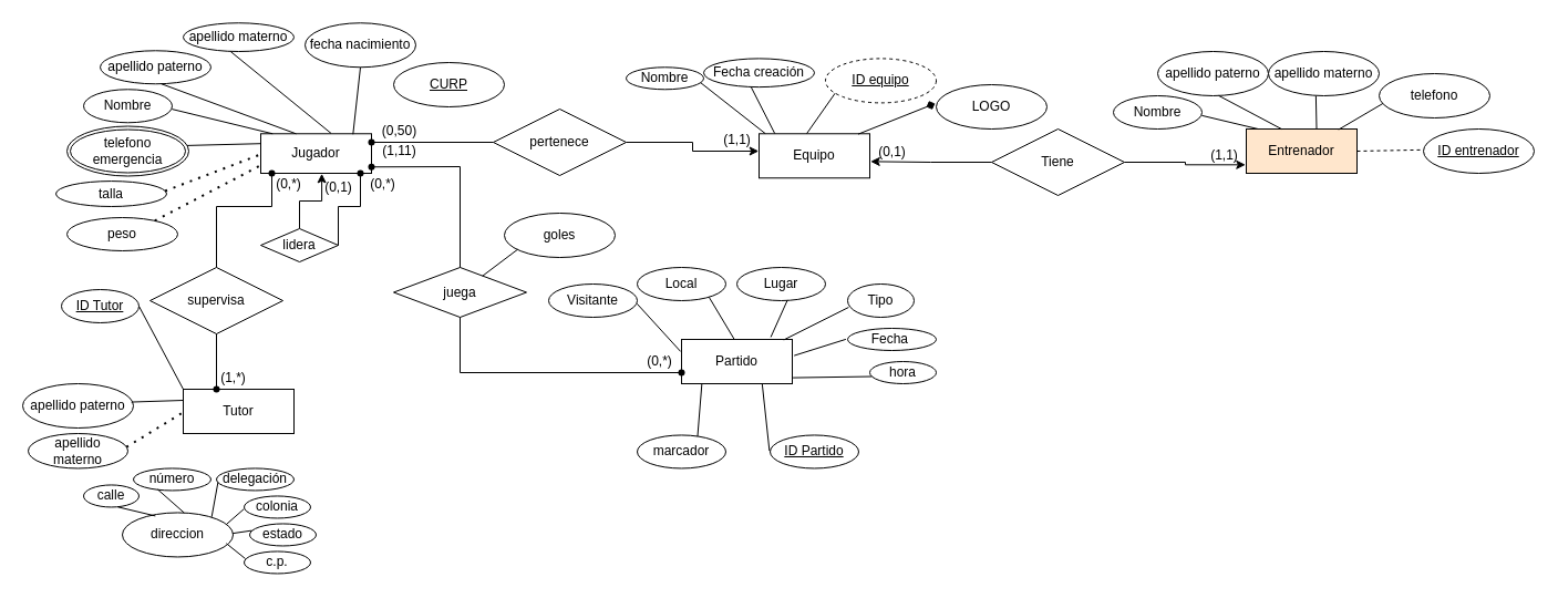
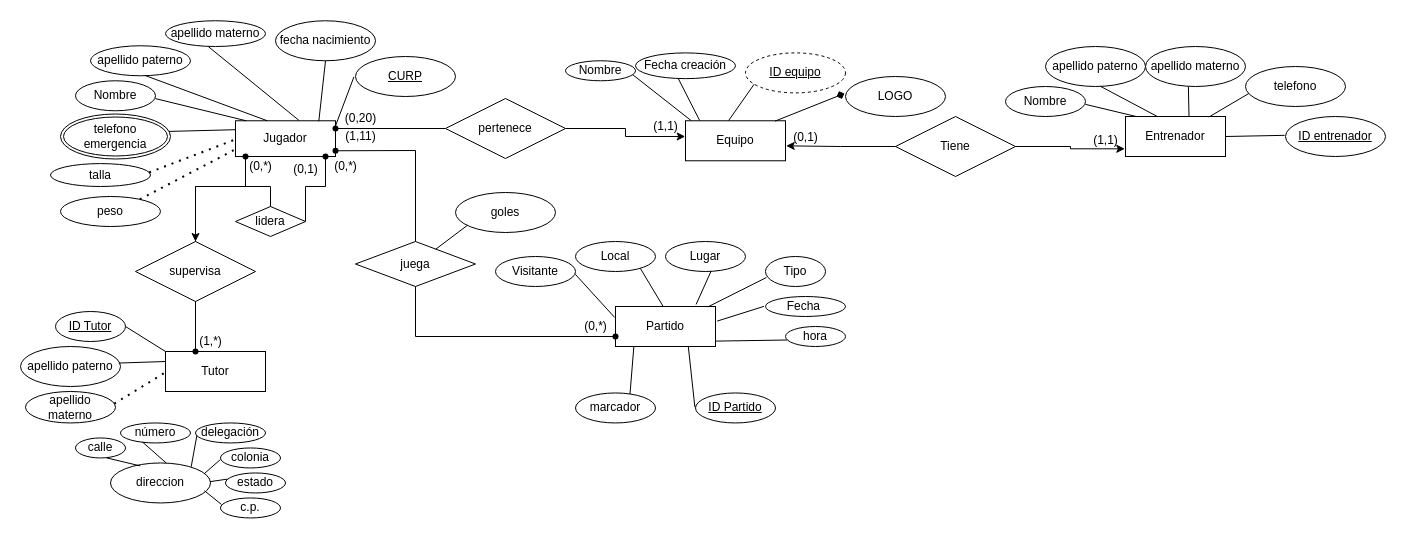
+ <mxCell id="14" value="" style="endArrow=none;html=1;rounded=0;entryX=-0.016;entryY=0.511;entryDx=0;entryDy=0;entryPerimeter=0;exitX=1.001;exitY=0.136;exitDx=0;exitDy=0;exitPerimeter=0;" edge="1" target="13" parent="1" source="2"><mxGeometry width="50" height="50" relative="1" as="geometry"><mxPoint x="320.364" y="120.27" as="sourcePoint" /><mxPoint x="446" y="188.27" as="targetPoint" /></mxGeometry></mxCell>
- <mxCell id="79" value="(0,50)" style="text;html=1;align=center;verticalAlign=middle;resizable=0;points=[];autosize=1;strokeColor=none;fillColor=none;" vertex="1" parent="1"><mxGeometry x="335" y="108" width="50" height="20" as="geometry" /></mxCell>
+ <mxCell id="79" value="(0,20)" style="text;html=1;align=center;verticalAlign=middle;resizable=0;points=[];autosize=1;strokeColor=none;fillColor=none;" vertex="1" parent="1"><mxGeometry x="335" y="108" width="50" height="20" as="geometry" /></mxCell>
- <mxCell id="58" value="" style="endArrow=none;html=1;rounded=0;exitX=1;exitY=0.5;exitDx=0;exitDy=0;entryX=-0.008;entryY=0.471;entryDx=0;entryDy=0;entryPerimeter=0;dashed=1;" edge="1" parent="1" source="17" target="53"><mxGeometry width="50" height="50" relative="1" as="geometry"><mxPoint x="1235" y="306" as="sourcePoint" /><mxPoint x="1295" y="156" as="targetPoint" /></mxGeometry></mxCell>
+ <mxCell id="58" value="" style="endArrow=none;html=1;rounded=0;exitX=1;exitY=0.5;exitDx=0;exitDy=0;entryX=-0.008;entryY=0.471;entryDx=0;entryDy=0;entryPerimeter=0;" edge="1" parent="1" source="17" target="53"><mxGeometry width="50" height="50" relative="1" as="geometry"><mxPoint x="1235" y="306" as="sourcePoint" /><mxPoint x="1295" y="156" as="targetPoint" /></mxGeometry></mxCell>
- <mxCell id="17" value="Entrenador" style="whiteSpace=wrap;html=1;align=center;fillColor=#ffe6cc;" vertex="1" parent="1"><mxGeometry x="1125" y="116" width="100" height="40" as="geometry" /></mxCell>
+ <mxCell id="17" value="Entrenador" style="whiteSpace=wrap;html=1;align=center;" vertex="1" parent="1"><mxGeometry x="1125" y="116" width="100" height="40" as="geometry" /></mxCell>
- <mxCell id="91" style="edgeStyle=orthogonalEdgeStyle;rounded=0;orthogonalLoop=1;jettySize=auto;html=1;exitX=0.5;exitY=0;exitDx=0;exitDy=0;entryX=0.551;entryY=1.009;entryDx=0;entryDy=0;entryPerimeter=0;" edge="1" parent="1" source="92" target="2"><mxGeometry relative="1" as="geometry" /></mxCell>
+ <mxCell id="91" style="edgeStyle=orthogonalEdgeStyle;rounded=0;orthogonalLoop=1;jettySize=auto;html=1;exitX=0.5;exitY=0;exitDx=0;exitDy=0;" edge="1" parent="1" source="92" target="86"><mxGeometry relative="1" as="geometry" /></mxCell>
- <mxCell id="51" value="ID Tutor" style="ellipse;whiteSpace=wrap;html=1;align=center;fontStyle=4;" vertex="1" parent="1"><mxGeometry x="55" y="261" width="70" height="30" as="geometry" /></mxCell>
+ <mxCell id="51" value="ID Tutor" style="ellipse;whiteSpace=wrap;html=1;align=center;fontStyle=4;" vertex="1" parent="1"><mxGeometry x="55" y="311" width="70" height="30" as="geometry" /></mxCell>
